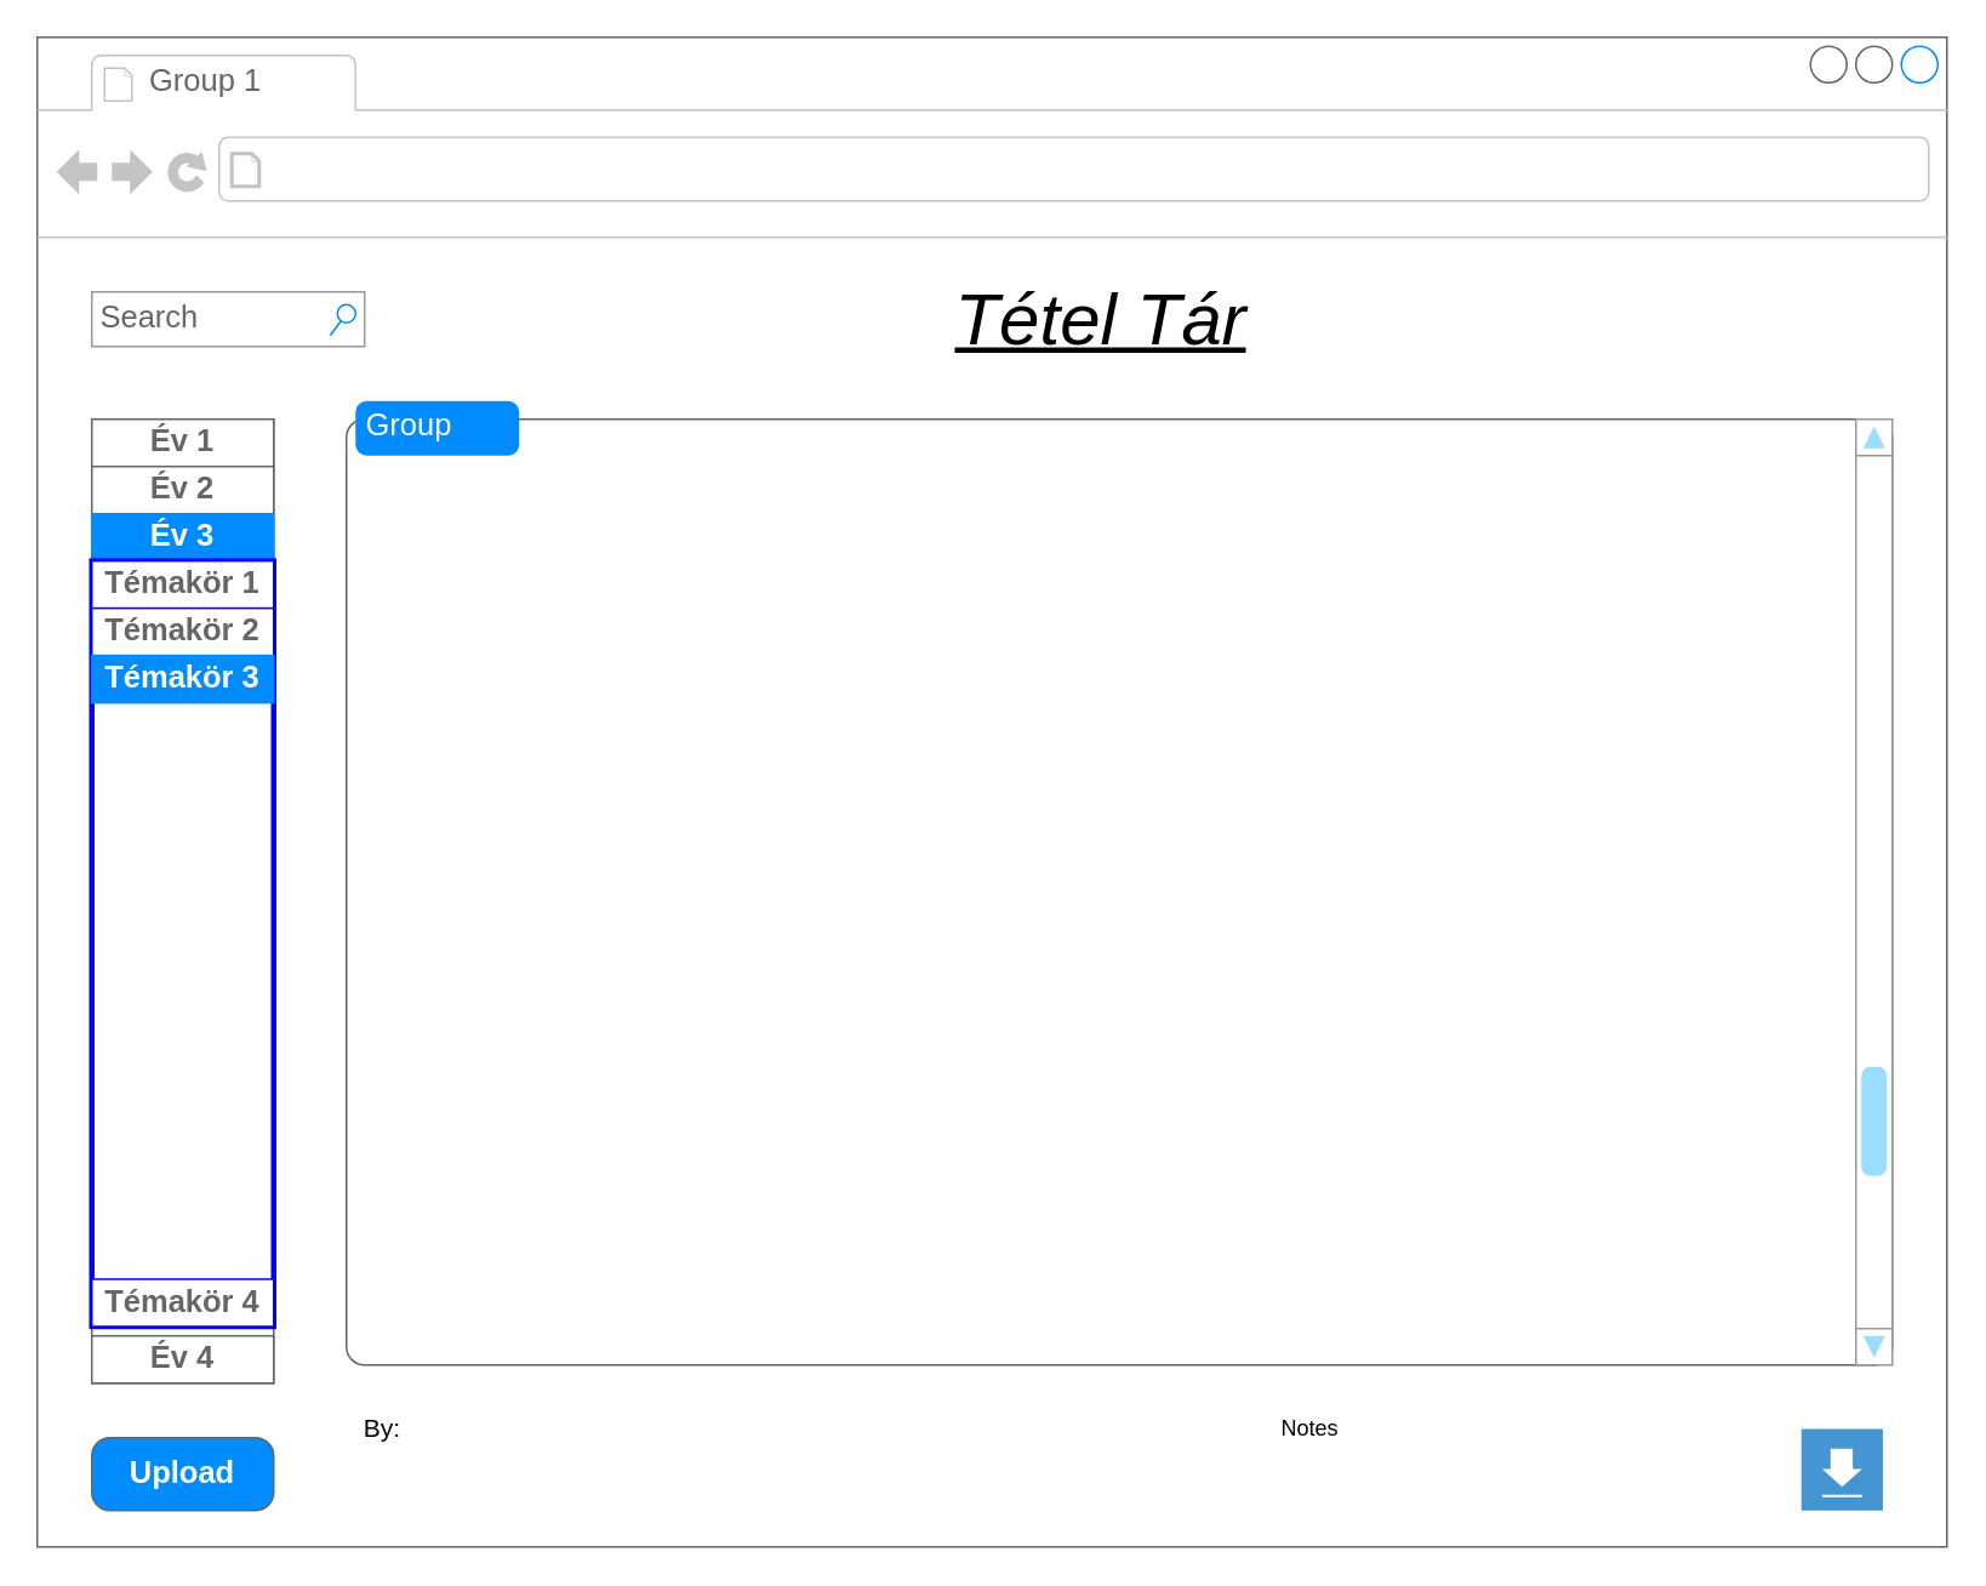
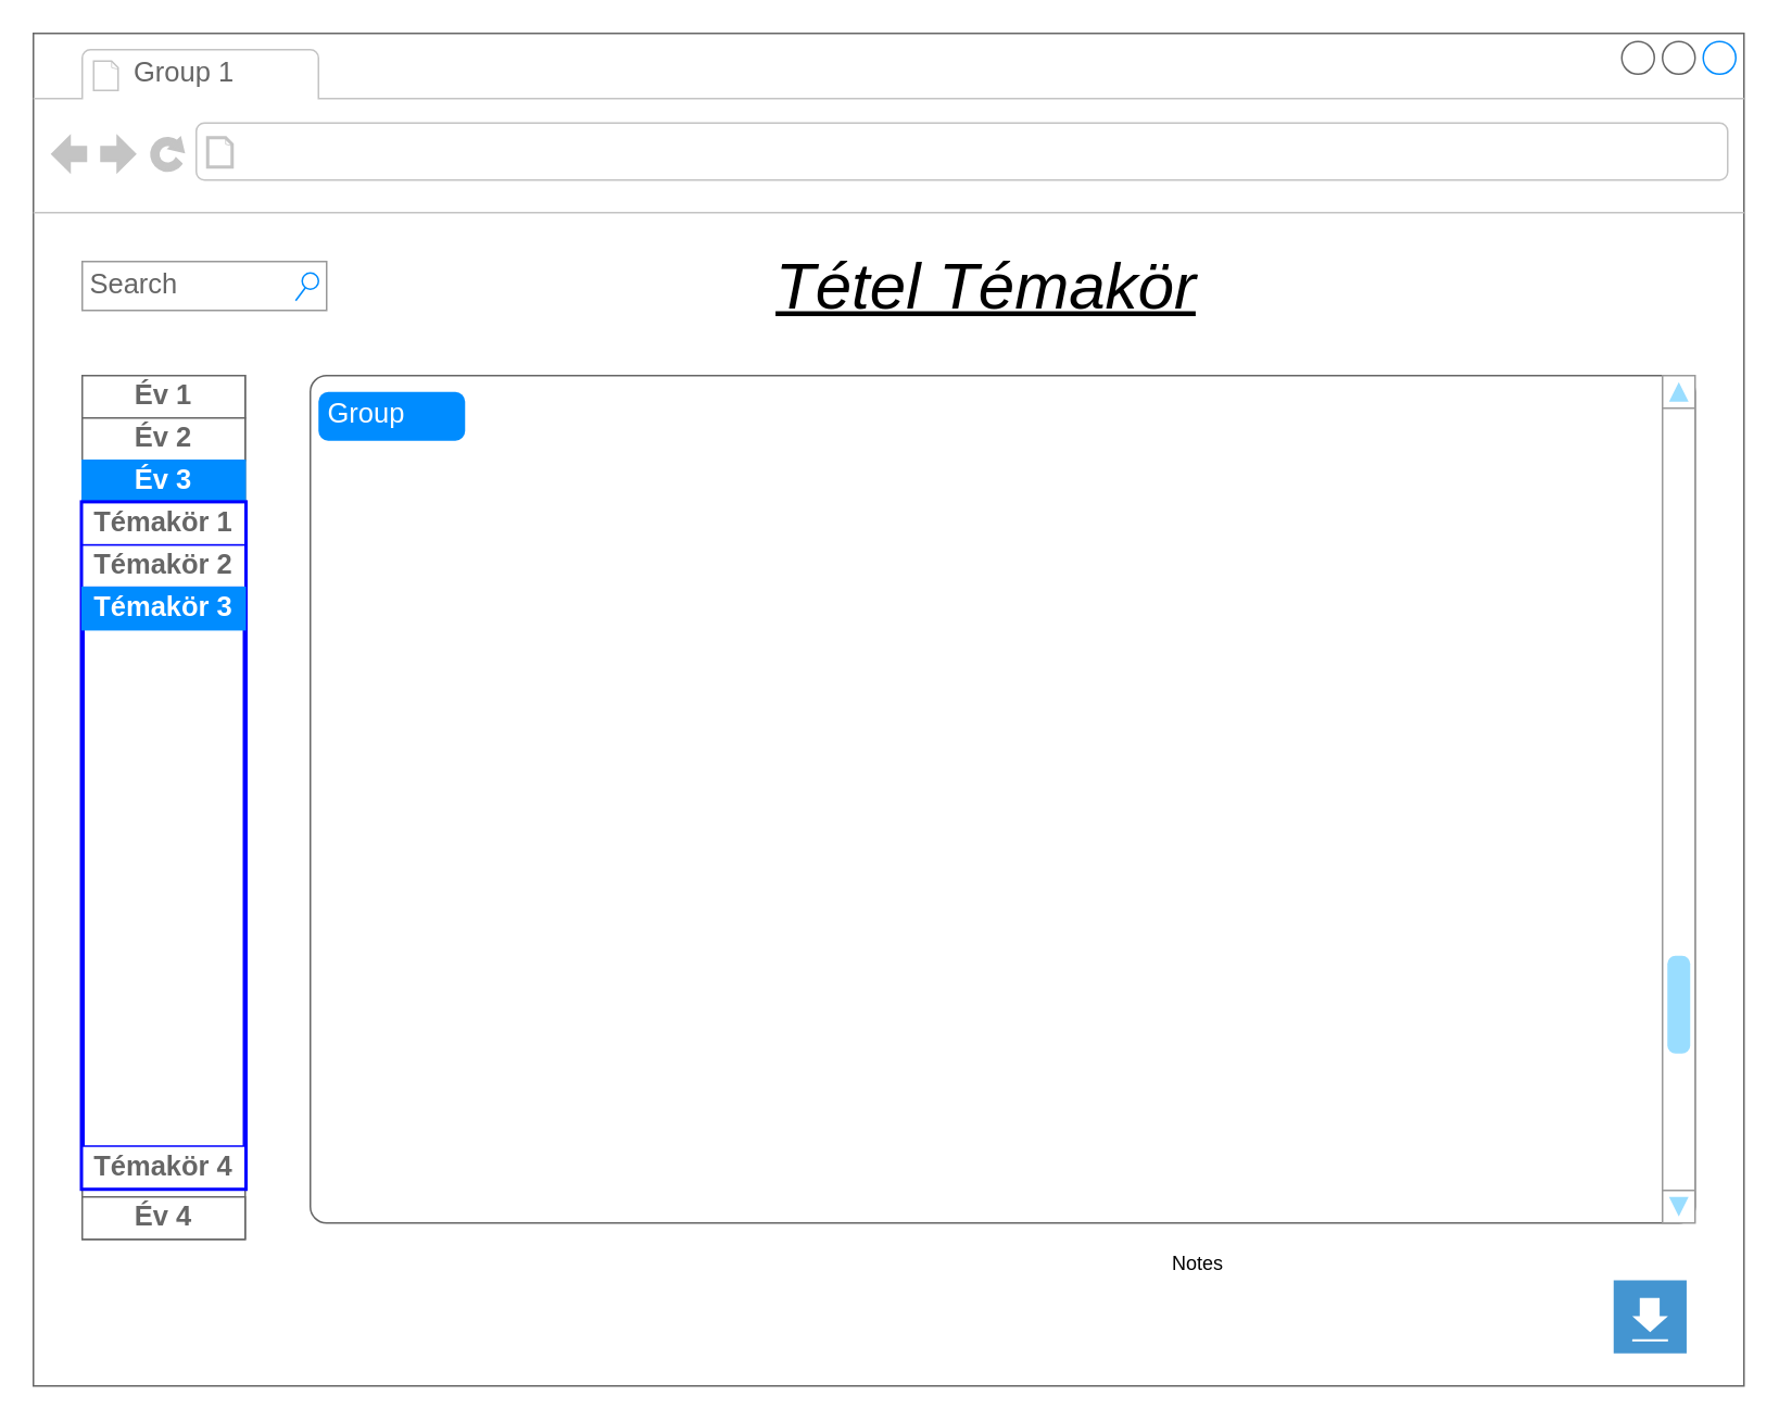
- <mxCell id="17" value="&lt;i&gt;&lt;u&gt;&lt;font style=&quot;font-size: 40px;&quot;&gt;Tétel Tár&lt;/font&gt;&lt;/u&gt;&lt;/i&gt;" style="text;html=1;strokeColor=none;fillColor=none;align=center;verticalAlign=middle;whiteSpace=wrap;rounded=0;fontSize=38;" vertex="1" parent="2"><mxGeometry x="170" y="120" width="830" height="70" as="geometry" /></mxCell>
+ <mxCell id="17" value="&lt;i&gt;&lt;u&gt;&lt;font style=&quot;font-size: 40px;&quot;&gt;Tétel Témakör&lt;/font&gt;&lt;/u&gt;&lt;/i&gt;" style="text;html=1;strokeColor=none;fillColor=none;align=center;verticalAlign=middle;whiteSpace=wrap;rounded=0;fontSize=38;" vertex="1" parent="2"><mxGeometry x="170" y="120" width="830" height="70" as="geometry" /></mxCell>
- <mxCell id="15" value="Group" style="shape=rect;strokeColor=none;fillColor=#008cff;strokeWidth=1;dashed=0;rounded=1;arcSize=20;fontColor=#ffffff;fontSize=17;spacing=2;spacingTop=-2;align=left;autosize=1;spacingLeft=4;resizeWidth=0;resizeHeight=0;perimeter=none;html=1;whiteSpace=wrap;" vertex="1" parent="14"><mxGeometry x="5" width="90" height="30" as="geometry" /></mxCell>
+ <mxCell id="15" value="Group" style="shape=rect;strokeColor=none;fillColor=#008cff;strokeWidth=1;dashed=0;rounded=1;arcSize=20;fontColor=#ffffff;fontSize=17;spacing=2;spacingTop=-2;align=left;autosize=1;spacingLeft=4;resizeWidth=0;resizeHeight=0;perimeter=none;html=1;whiteSpace=wrap;" vertex="1" parent="14"><mxGeometry x="5" y="20" width="90" height="30" as="geometry" /></mxCell>
- <mxCell id="19" value="By:" style="text;html=1;strokeColor=none;fillColor=none;align=center;verticalAlign=middle;whiteSpace=wrap;rounded=0;fontSize=14;" vertex="1" parent="2"><mxGeometry x="160" y="750" width="60" height="30" as="geometry" /></mxCell>
- <mxCell id="22" value="Notes" style="text;html=1;strokeColor=none;fillColor=none;align=center;verticalAlign=middle;whiteSpace=wrap;rounded=0;" vertex="1" parent="2"><mxGeometry x="670" y="750" width="60" height="30" as="geometry" /></mxCell>
+ <mxCell id="22" value="Notes" style="text;html=1;strokeColor=none;fillColor=none;align=center;verticalAlign=middle;whiteSpace=wrap;rounded=0;" vertex="1" parent="2"><mxGeometry x="685" y="740" width="60" height="30" as="geometry" /></mxCell>
- <mxCell id="18" value="Upload" style="strokeWidth=1;shadow=0;dashed=0;align=center;html=1;shape=mxgraph.mockup.buttons.button;strokeColor=#666666;fontColor=#ffffff;mainText=;buttonStyle=round;fontSize=17;fontStyle=1;fillColor=#008cff;whiteSpace=wrap;" vertex="1" parent="2"><mxGeometry x="30" y="770" width="100" height="40" as="geometry" /></mxCell>
